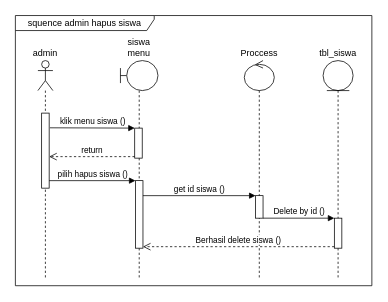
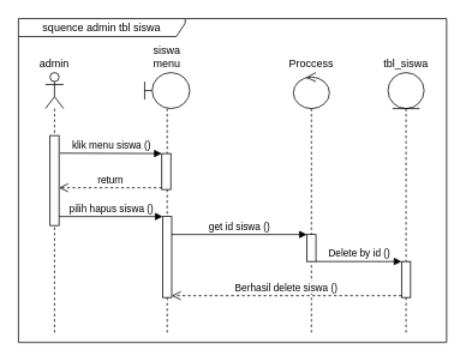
- <mxCell id="17" value="squence admin hapus siswa" style="shape=umlFrame;whiteSpace=wrap;html=1;width=185;height=20;" parent="1" vertex="1"><mxGeometry x="20" y="20" width="475" height="360" as="geometry" /></mxCell>
+ <mxCell id="17" value="squence admin tbl siswa" style="shape=umlFrame;whiteSpace=wrap;html=1;width=185;height=20;" parent="1" vertex="1"><mxGeometry x="20" y="20" width="475" height="360" as="geometry" /></mxCell>
